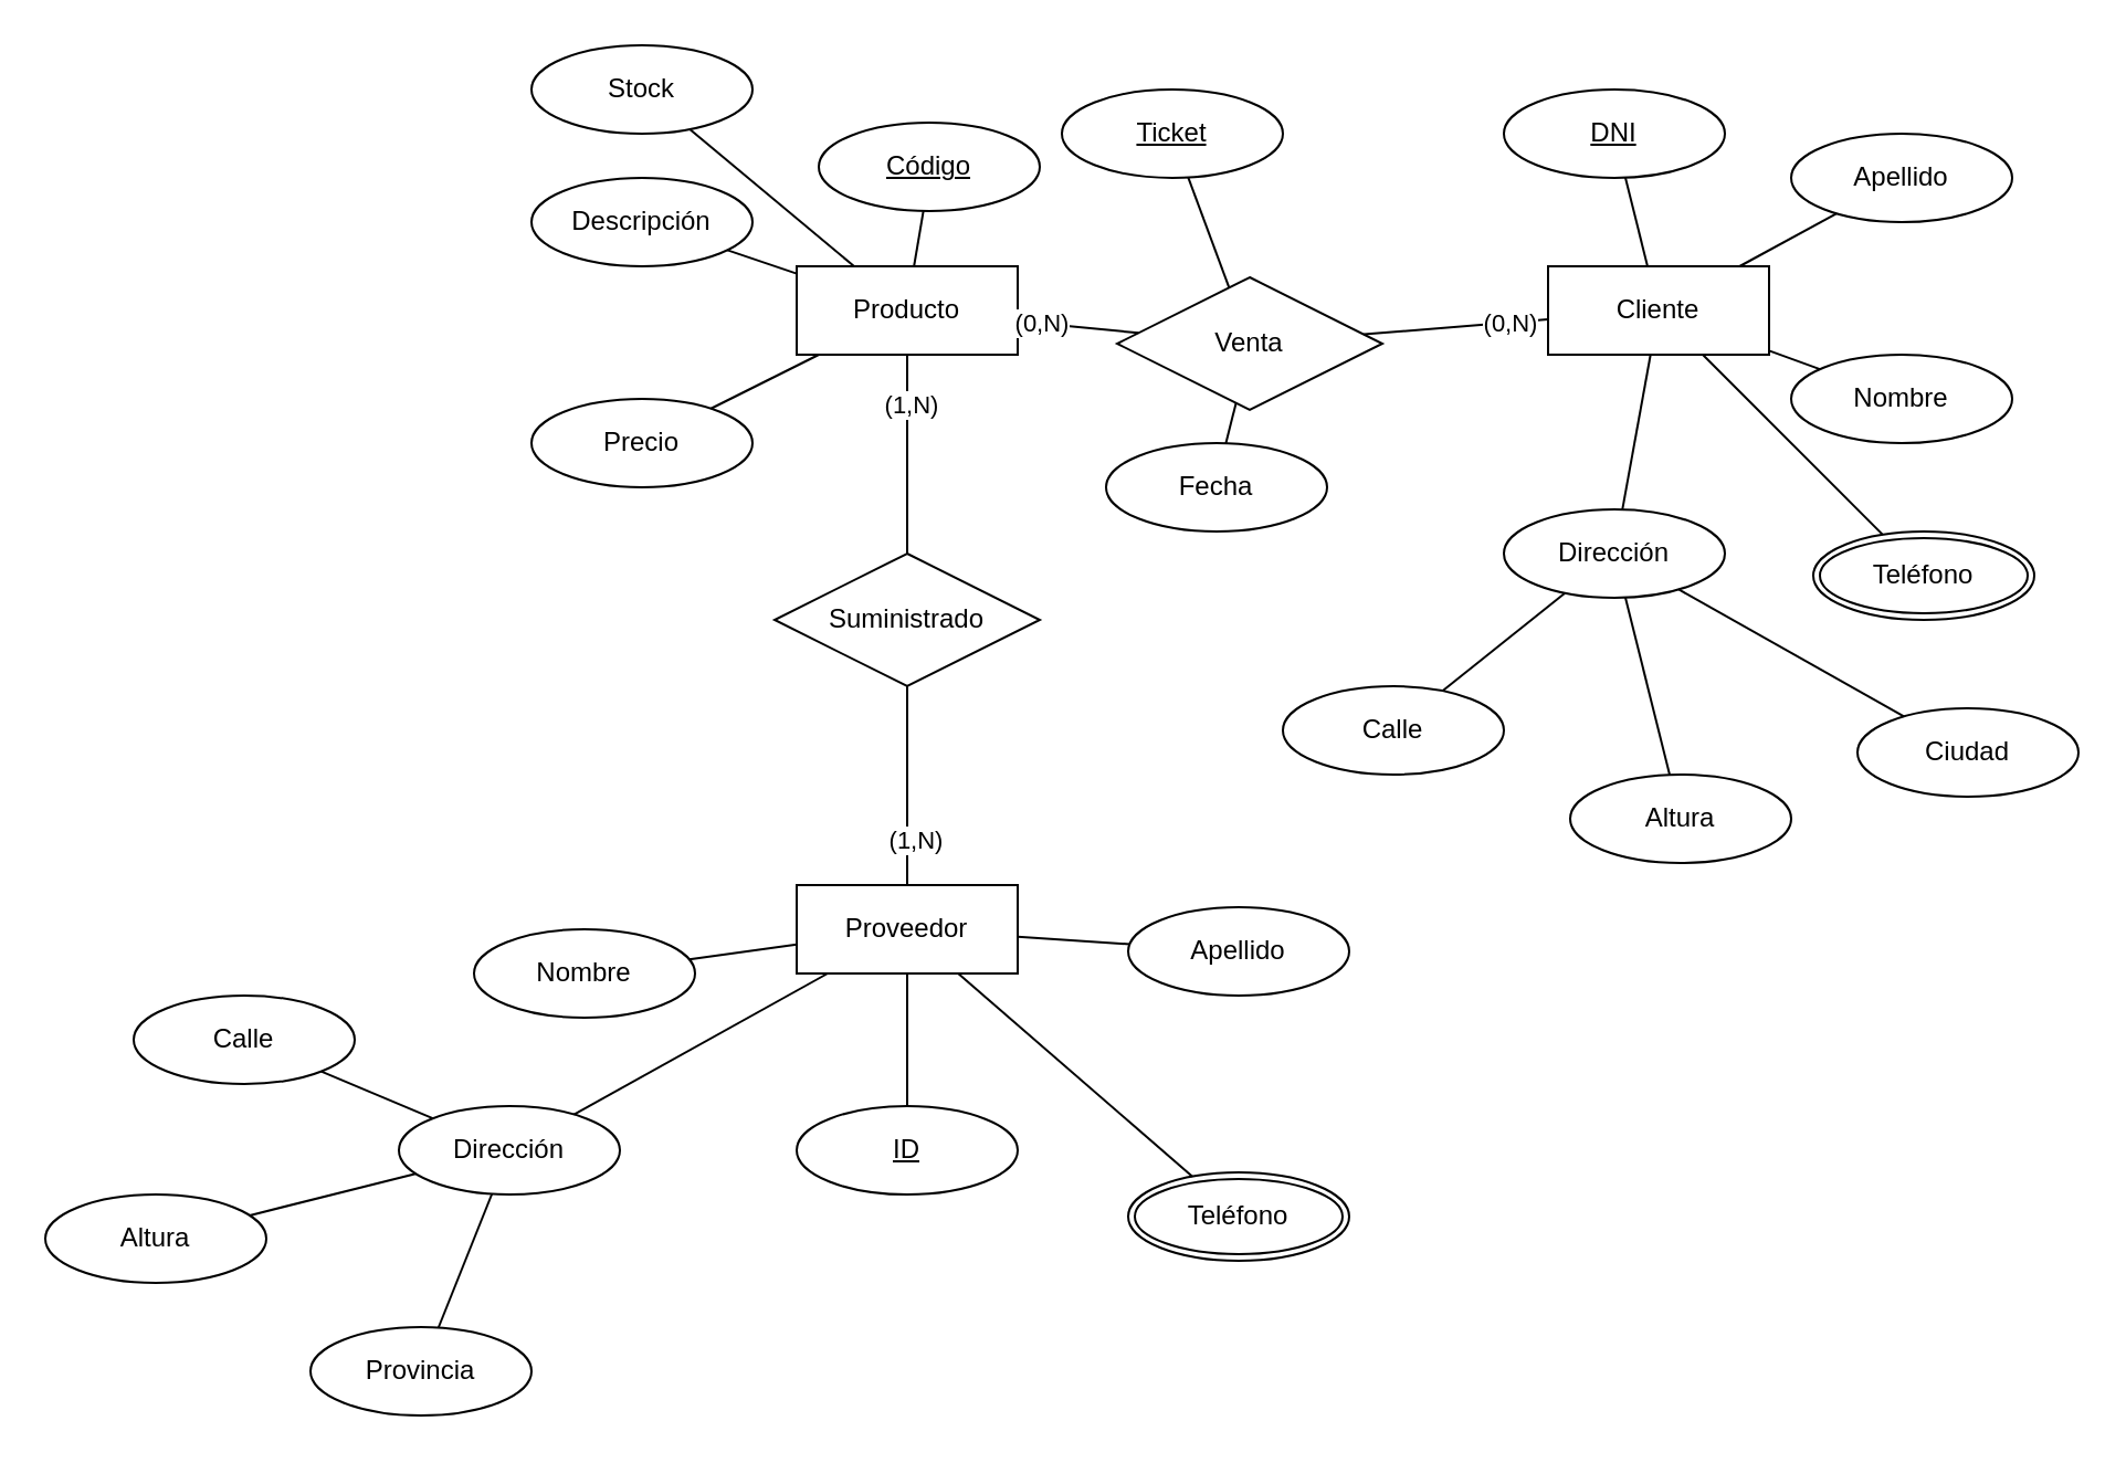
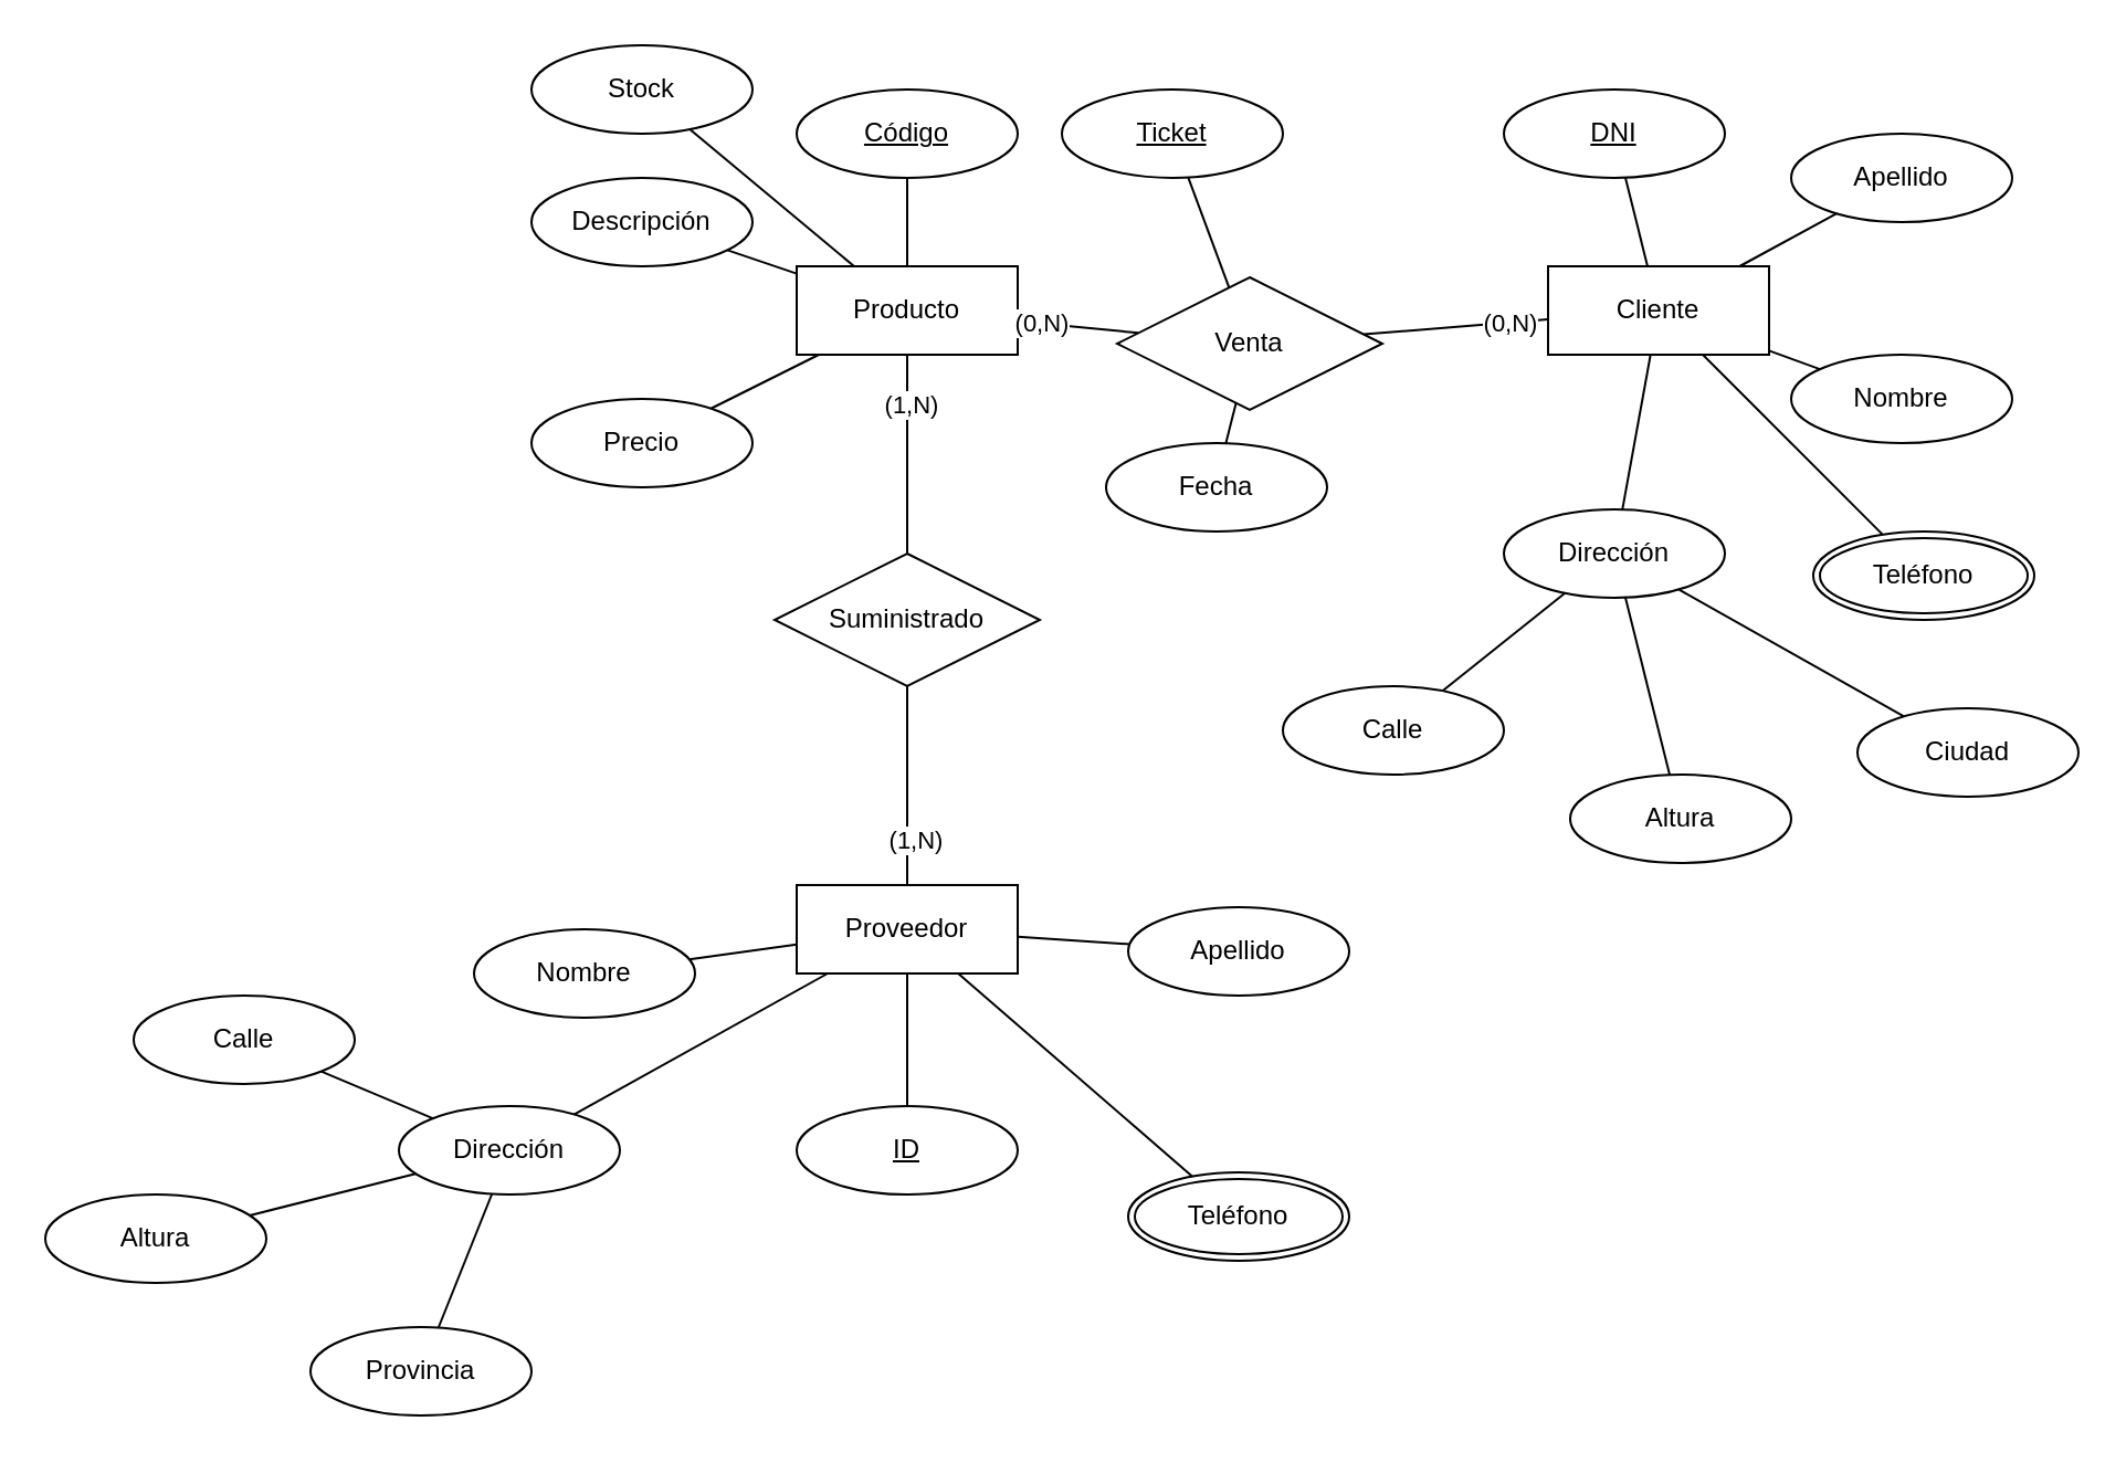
- <mxCell id="3" value="Código" style="ellipse;whiteSpace=wrap;html=1;align=center;fontStyle=4;" vertex="1" parent="1"><mxGeometry x="370" y="55" width="100" height="40" as="geometry" /></mxCell>
+ <mxCell id="3" value="Código" style="ellipse;whiteSpace=wrap;html=1;align=center;fontStyle=4;" vertex="1" parent="1"><mxGeometry x="360" y="40" width="100" height="40" as="geometry" /></mxCell>
